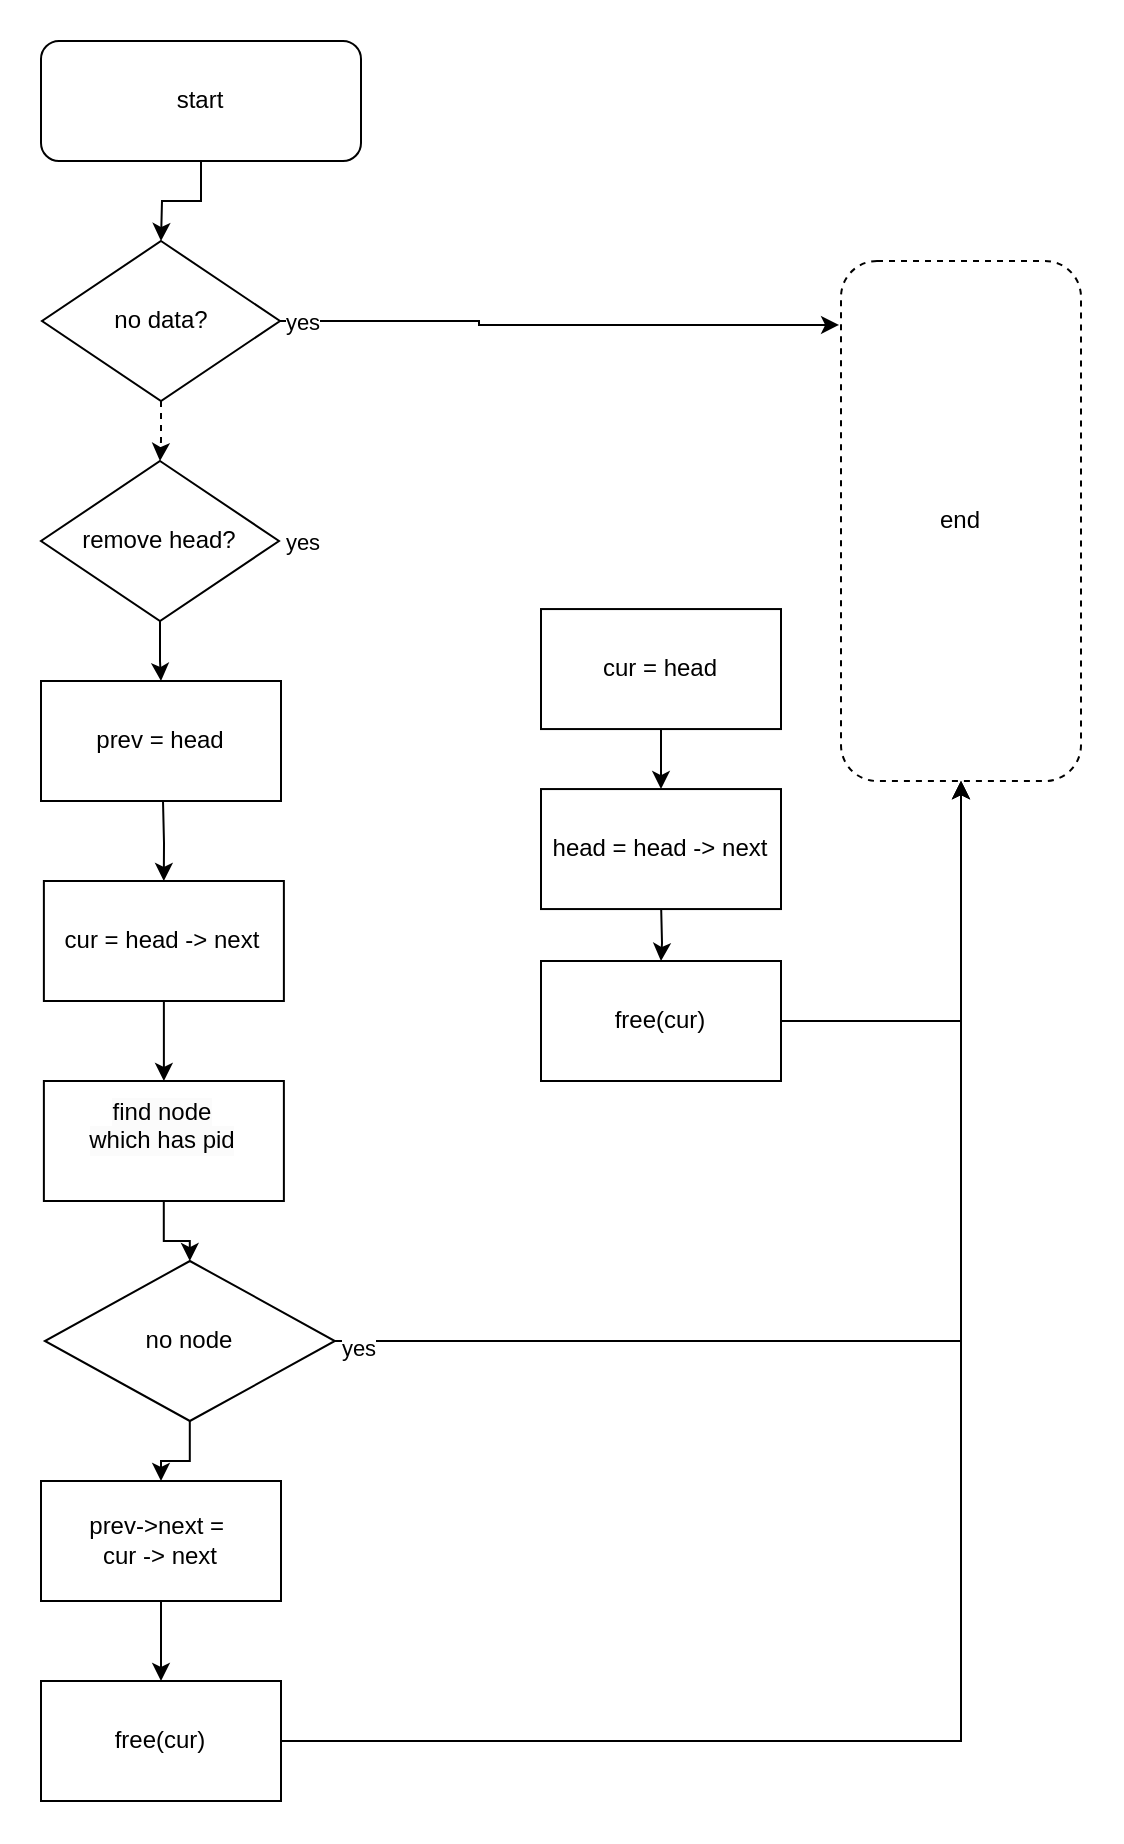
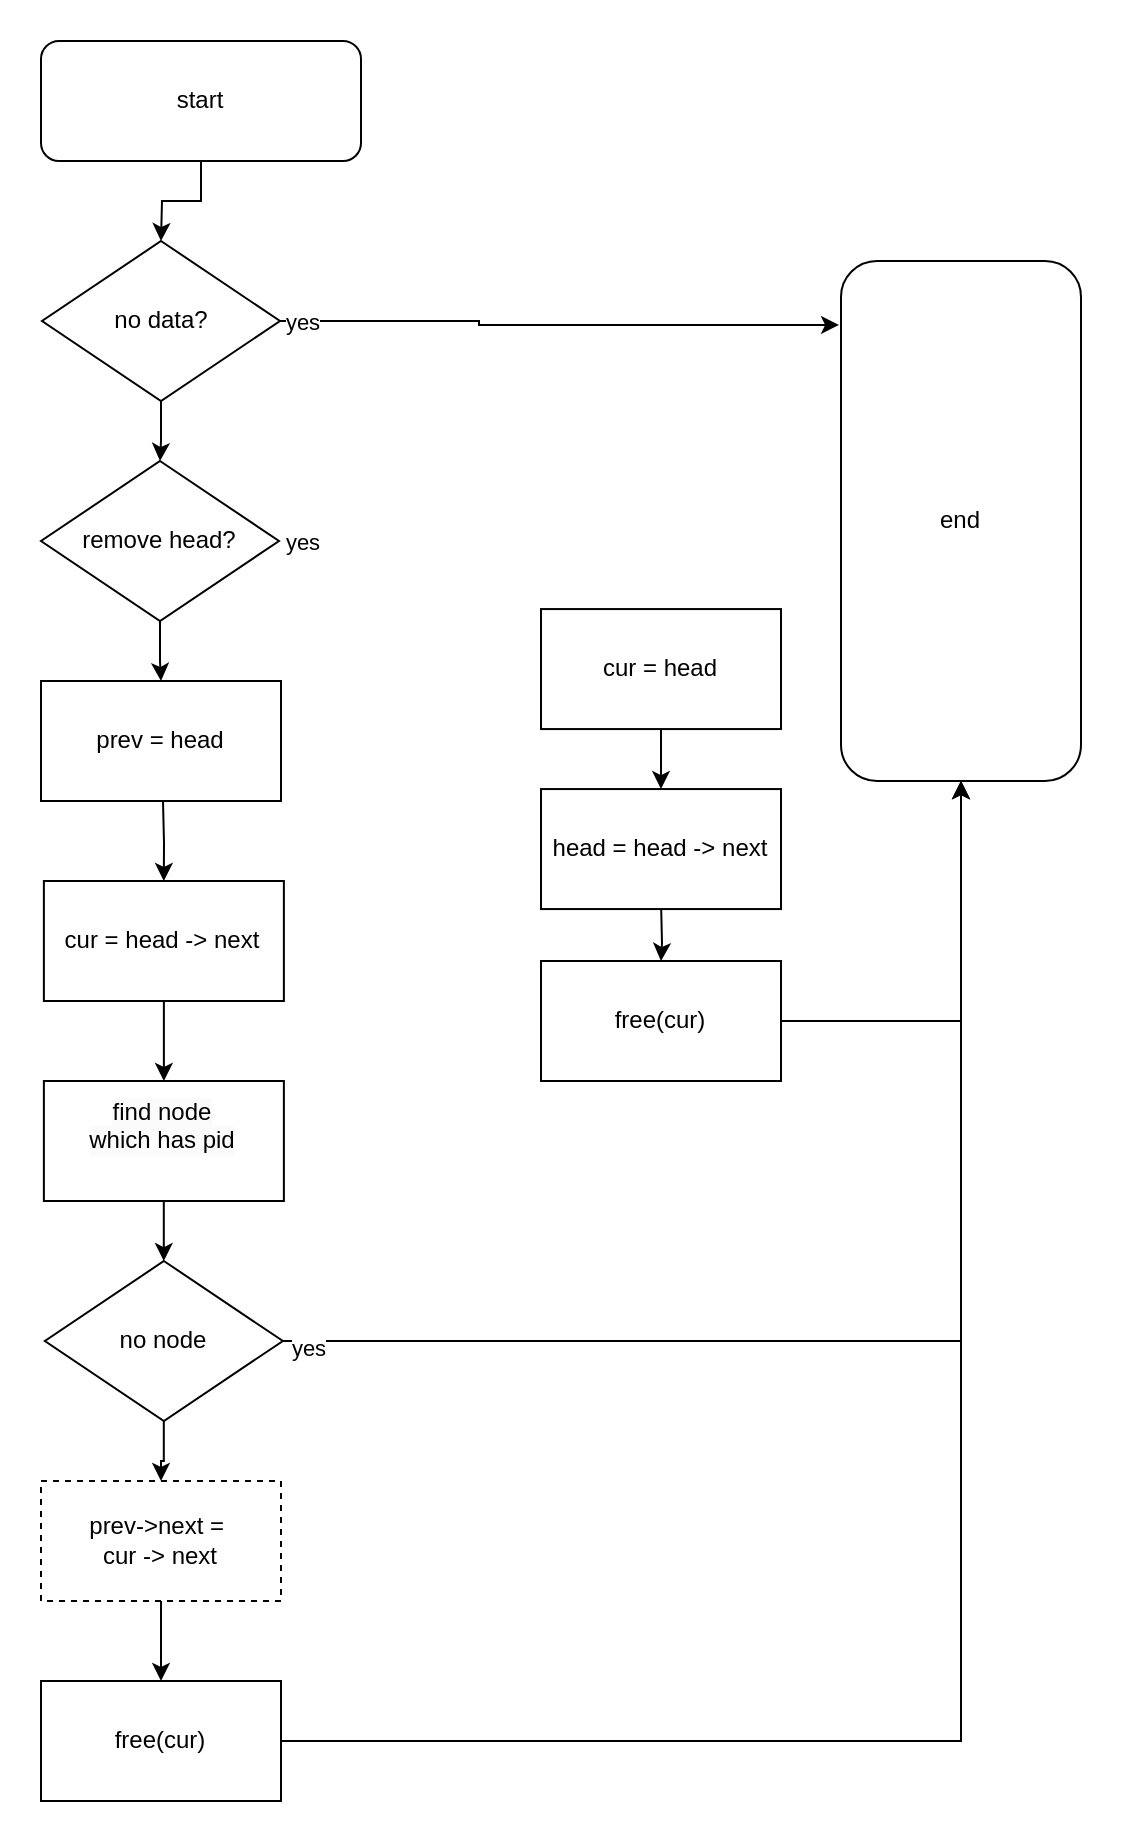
- <mxCell id="8" value="" style="edgeStyle=orthogonalEdgeStyle;rounded=0;orthogonalLoop=1;jettySize=auto;html=1;dashed=1;" edge="1" parent="1" source="9" target="15"><mxGeometry relative="1" as="geometry" /></mxCell>
+ <mxCell id="8" value="" style="edgeStyle=orthogonalEdgeStyle;rounded=0;orthogonalLoop=1;jettySize=auto;html=1;" edge="1" parent="1" source="9" target="15"><mxGeometry relative="1" as="geometry" /></mxCell>
- <mxCell id="4" value="end" style="rounded=1;whiteSpace=wrap;html=1;dashed=1;" vertex="1" parent="1"><mxGeometry x="420" y="130" width="120" height="260" as="geometry" /></mxCell>
+ <mxCell id="4" value="end" style="rounded=1;whiteSpace=wrap;html=1;" vertex="1" parent="1"><mxGeometry x="420" y="130" width="120" height="260" as="geometry" /></mxCell>
- <mxCell id="29" value="no node" style="rhombus;whiteSpace=wrap;html=1;" vertex="1" parent="1"><mxGeometry x="21.94" y="630" width="145" height="80" as="geometry" /></mxCell>
+ <mxCell id="29" value="no node" style="rhombus;whiteSpace=wrap;html=1;" vertex="1" parent="1"><mxGeometry x="21.94" y="630" width="119" height="80" as="geometry" /></mxCell>
- <mxCell id="13" value="prev-&amp;gt;next =&amp;nbsp;&lt;div&gt;cur -&amp;gt; next&lt;/div&gt;" style="rounded=0;whiteSpace=wrap;html=1;" vertex="1" parent="1"><mxGeometry x="20" y="740" width="120" height="60" as="geometry" /></mxCell>
+ <mxCell id="13" value="prev-&amp;gt;next =&amp;nbsp;&lt;div&gt;cur -&amp;gt; next&lt;/div&gt;" style="rounded=0;whiteSpace=wrap;html=1;dashed=1;" vertex="1" parent="1"><mxGeometry x="20" y="740" width="120" height="60" as="geometry" /></mxCell>
